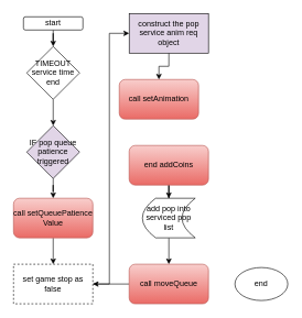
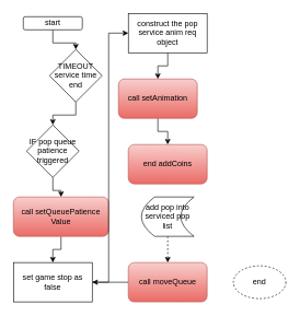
- <mxCell id="13" value="construct the pop service anim req object" style="whiteSpace=wrap;html=1;rounded=0;fillColor=#e1d5e7;" vertex="1" parent="1"><mxGeometry x="195" y="20" width="120" height="60" as="geometry" /></mxCell>
+ <mxCell id="13" value="construct the pop service anim req object" style="whiteSpace=wrap;html=1;rounded=0;" vertex="1" parent="1"><mxGeometry x="195" y="20" width="120" height="60" as="geometry" /></mxCell>
- <mxCell id="5" value="TIMEOUT service time end" style="rhombus;whiteSpace=wrap;html=1;" vertex="1" parent="1"><mxGeometry x="40" y="70" width="80" height="80" as="geometry" /></mxCell>
+ <mxCell id="5" value="TIMEOUT service time end" style="rhombus;whiteSpace=wrap;html=1;" vertex="1" parent="1"><mxGeometry x="75" y="75" width="80" height="80" as="geometry" /></mxCell>
+ <mxCell id="14" value="" style="edgeStyle=orthogonalEdgeStyle;rounded=0;orthogonalLoop=1;jettySize=auto;html=1;" edge="1" parent="1" source="15" target="17"><mxGeometry relative="1" as="geometry" /></mxCell>
- <mxCell id="7" value="IF pop queue patience triggered" style="rhombus;whiteSpace=wrap;html=1;fillColor=#e1d5e7;" vertex="1" parent="1"><mxGeometry x="40" y="190" width="80" height="80" as="geometry" /></mxCell>
+ <mxCell id="7" value="IF pop queue patience triggered" style="rhombus;whiteSpace=wrap;html=1;" vertex="1" parent="1"><mxGeometry x="40" y="190" width="80" height="80" as="geometry" /></mxCell>
- <mxCell id="16" value="" style="edgeStyle=orthogonalEdgeStyle;rounded=0;orthogonalLoop=1;jettySize=auto;html=1;" edge="1" parent="1" source="17" target="19"><mxGeometry relative="1" as="geometry" /></mxCell>
- <mxCell id="9" value="call&amp;nbsp;setQueuePatience&lt;br&gt;Value" style="rounded=1;whiteSpace=wrap;html=1;fillColor=#f8cecc;gradientColor=#ea6b66;strokeColor=#b85450;" vertex="1" parent="1"><mxGeometry x="20" y="300" width="120" height="60" as="geometry" /></mxCell>
+ <mxCell id="9" value="call&amp;nbsp;setQueuePatience&lt;br&gt;Value" style="rounded=1;whiteSpace=wrap;html=1;fillColor=#f8cecc;gradientColor=#ea6b66;strokeColor=#b85450;" vertex="1" parent="1"><mxGeometry x="20" y="300" width="145" height="60" as="geometry" /></mxCell>
- <mxCell id="18" value="" style="edgeStyle=orthogonalEdgeStyle;rounded=0;orthogonalLoop=1;jettySize=auto;html=1;" edge="1" parent="1" source="19" target="21"><mxGeometry relative="1" as="geometry" /></mxCell>
+ <mxCell id="18" value="" style="edgeStyle=orthogonalEdgeStyle;rounded=0;orthogonalLoop=1;jettySize=auto;html=1;dashed=1;" edge="1" parent="1" source="19" target="21"><mxGeometry relative="1" as="geometry" /></mxCell>
- <mxCell id="11" value="set game stop as false" style="rounded=0;whiteSpace=wrap;html=1;dashed=1;" vertex="1" parent="1"><mxGeometry x="20" y="400" width="120" height="60" as="geometry" /></mxCell>
+ <mxCell id="11" value="set game stop as false" style="rounded=0;whiteSpace=wrap;html=1;" vertex="1" parent="1"><mxGeometry x="20" y="400" width="120" height="60" as="geometry" /></mxCell>
- <mxCell id="22" value="end" style="ellipse;whiteSpace=wrap;html=1;" vertex="1" parent="1"><mxGeometry x="355" y="405" width="80" height="50" as="geometry" /></mxCell>
+ <mxCell id="22" value="end" style="ellipse;whiteSpace=wrap;html=1;dashed=1;" vertex="1" parent="1"><mxGeometry x="355" y="405" width="80" height="50" as="geometry" /></mxCell>
